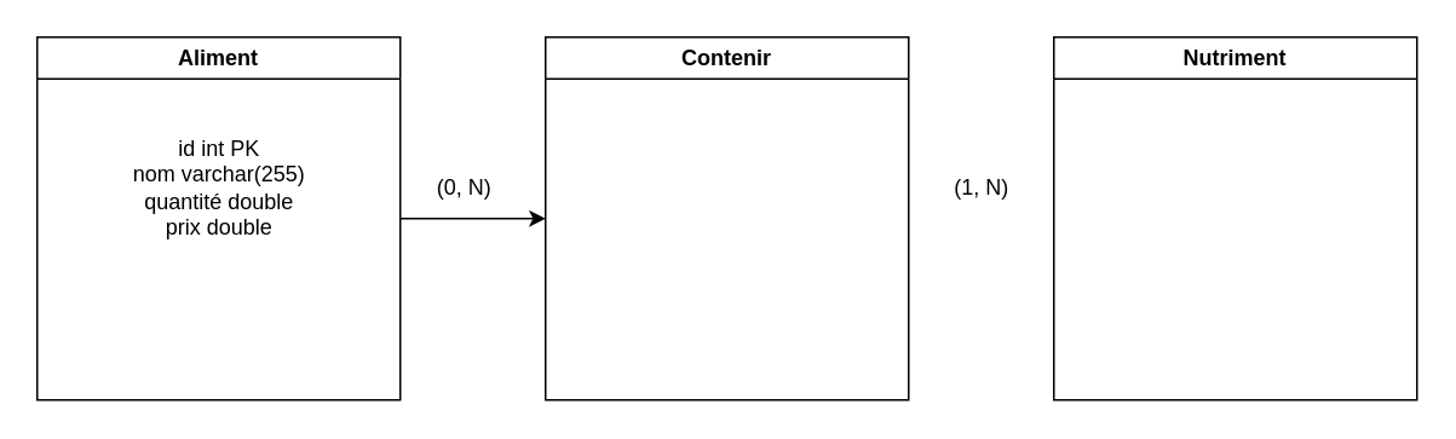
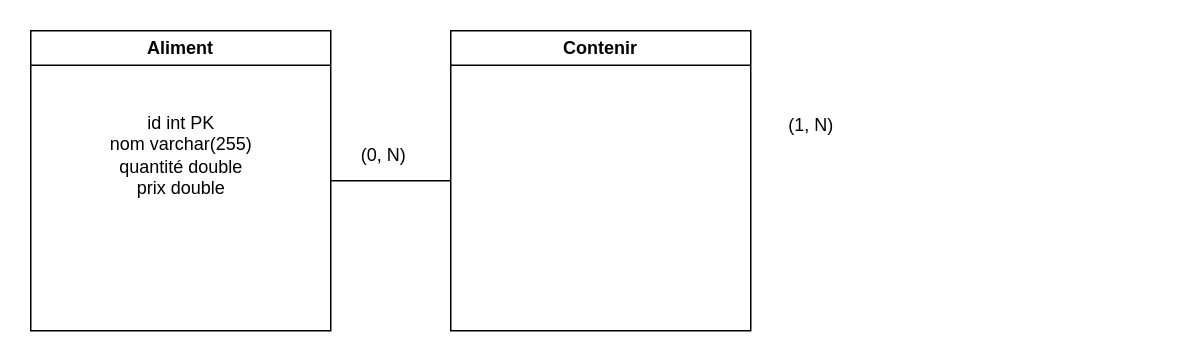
- <mxCell id="8" value="(1, N)" style="text;html=1;align=center;verticalAlign=middle;resizable=0;points=[];autosize=1;strokeColor=none;fillColor=none;" vertex="1" parent="1"><mxGeometry x="515" y="88" width="50" height="30" as="geometry" /></mxCell>
+ <mxCell id="8" value="(1, N)" style="text;html=1;align=center;verticalAlign=middle;resizable=0;points=[];autosize=1;strokeColor=none;fillColor=none;" vertex="1" parent="1"><mxGeometry x="515" y="68" width="50" height="30" as="geometry" /></mxCell>
- <mxCell id="2" value="" style="edgeStyle=none;html=1;" edge="1" parent="1" source="3" target="6"><mxGeometry relative="1" as="geometry" /></mxCell>
+ <mxCell id="2" value="" style="edgeStyle=none;html=1;endArrow=none;" edge="1" parent="1" source="3" target="6"><mxGeometry relative="1" as="geometry" /></mxCell>
- <mxCell id="5" value="Nutriment" style="swimlane;whiteSpace=wrap;html=1;" parent="1" vertex="1"><mxGeometry x="580" y="20" width="200" height="200" as="geometry" /></mxCell>
